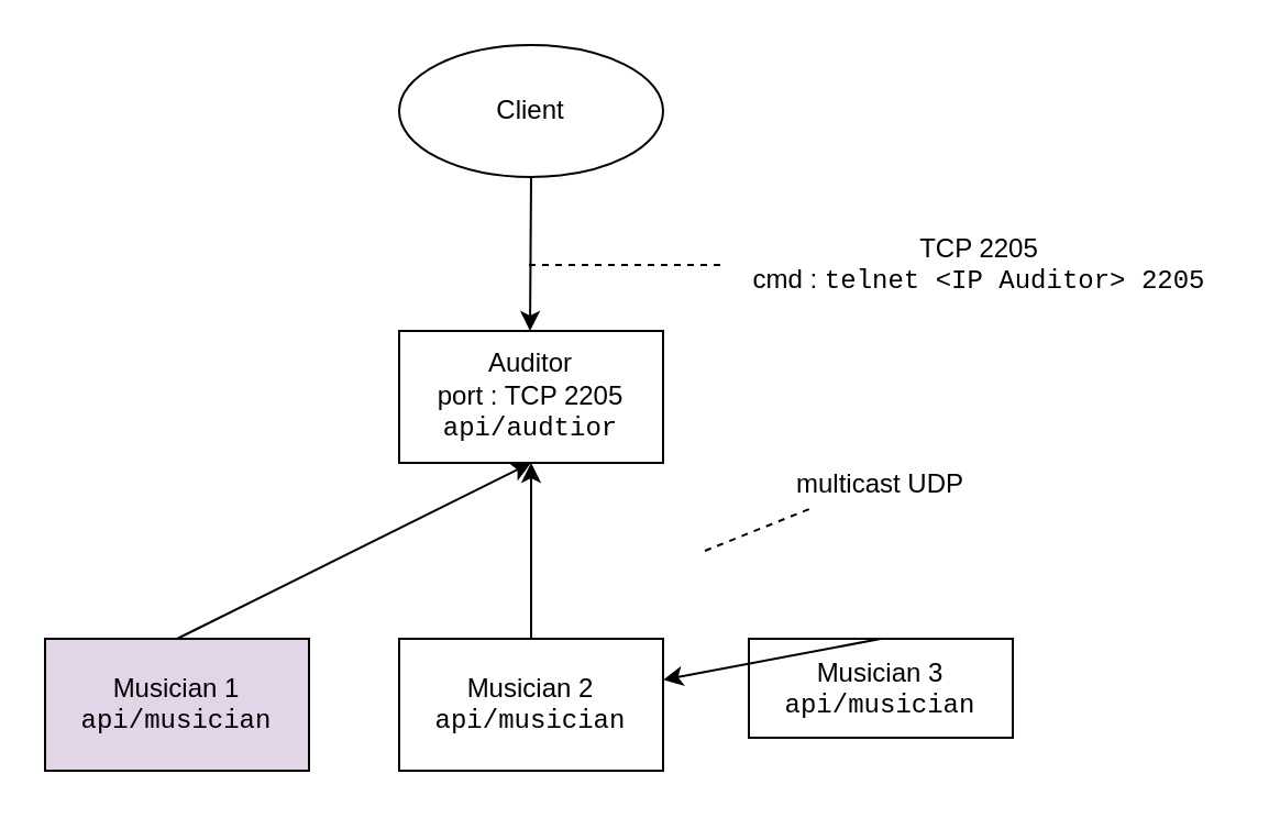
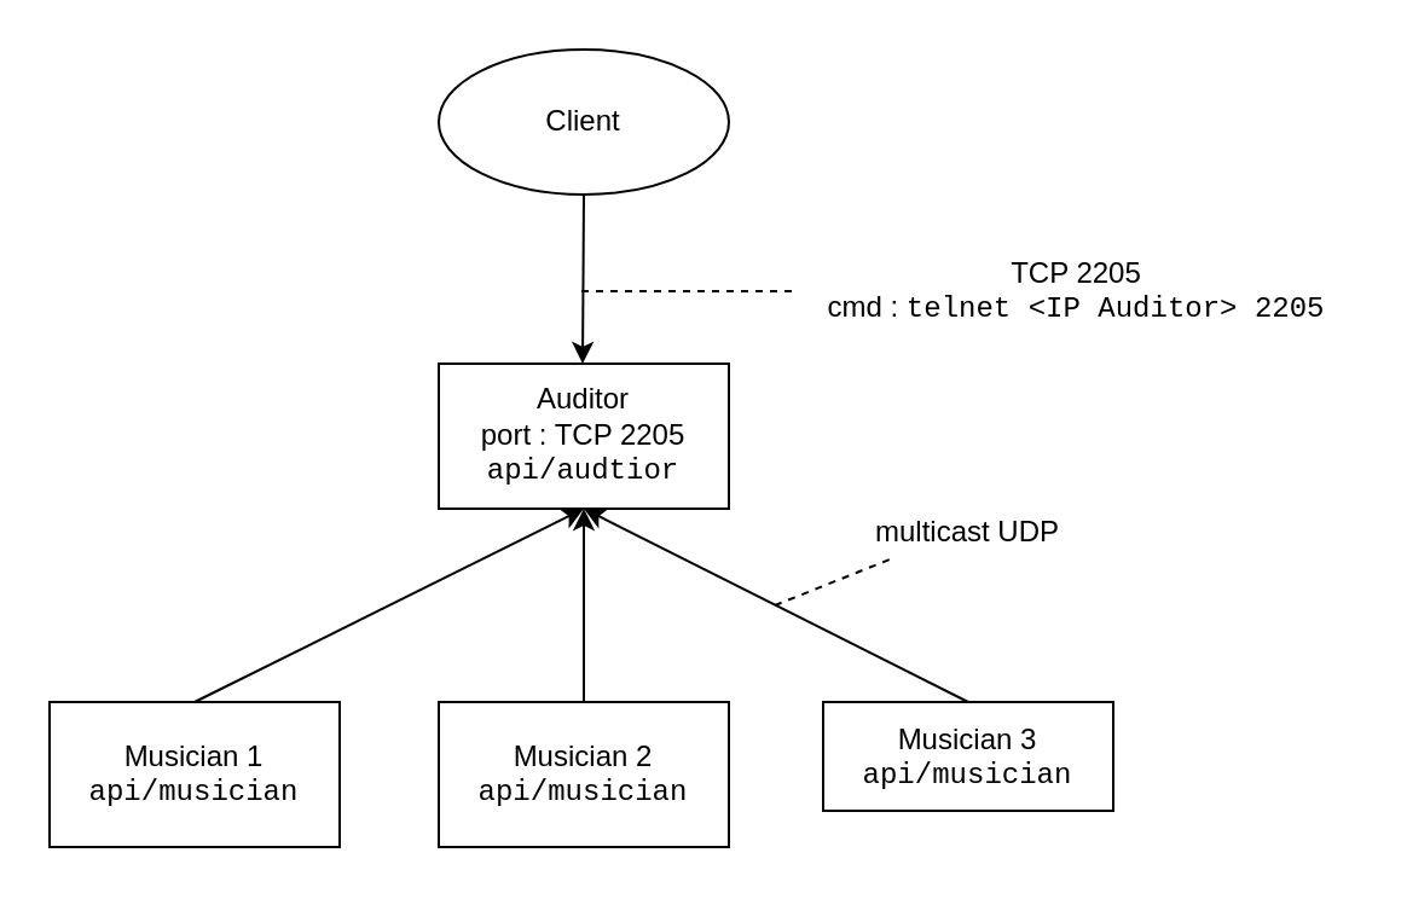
- <mxCell id="8" value="" style="endArrow=classic;html=1;exitX=0.5;exitY=0;exitDx=0;exitDy=0;" edge="1" parent="1" source="3" target="2"><mxGeometry width="50" height="50" relative="1" as="geometry"><mxPoint x="240" y="340" as="sourcePoint" /><mxPoint x="290" y="290" as="targetPoint" /></mxGeometry></mxCell>
+ <mxCell id="8" value="" style="endArrow=classic;html=1;entryX=0.5;entryY=1;entryDx=0;entryDy=0;exitX=0.5;exitY=0;exitDx=0;exitDy=0;" edge="1" parent="1" source="3" target="5"><mxGeometry width="50" height="50" relative="1" as="geometry"><mxPoint x="240" y="340" as="sourcePoint" /><mxPoint x="290" y="290" as="targetPoint" /></mxGeometry></mxCell>
- <mxCell id="4" value="Musician 1&lt;br&gt;&lt;font face=&quot;Courier New&quot;&gt;api/musician&lt;/font&gt;" style="rounded=0;whiteSpace=wrap;html=1;fillColor=#e1d5e7;" vertex="1" parent="1"><mxGeometry x="20" y="290" width="120" height="60" as="geometry" /></mxCell>
+ <mxCell id="4" value="Musician 1&lt;br&gt;&lt;font face=&quot;Courier New&quot;&gt;api/musician&lt;/font&gt;" style="rounded=0;whiteSpace=wrap;html=1;" vertex="1" parent="1"><mxGeometry x="20" y="290" width="120" height="60" as="geometry" /></mxCell>
